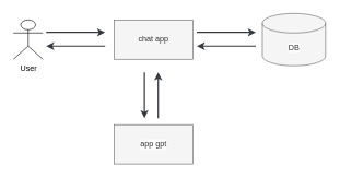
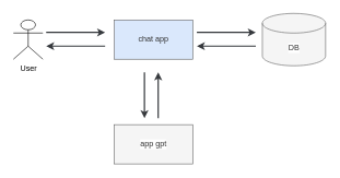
- <mxCell id="3" value="chat app" style="rounded=0;whiteSpace=wrap;html=1;strokeColor=#666666;fontColor=#333333;fillColor=#f5f5f5;" vertex="1" parent="1"><mxGeometry x="174" y="30" width="120" height="60" as="geometry" /></mxCell>
+ <mxCell id="3" value="chat app" style="rounded=0;whiteSpace=wrap;html=1;strokeColor=#666666;fontColor=#333333;fillColor=#dae8fc;" vertex="1" parent="1"><mxGeometry x="174" y="30" width="120" height="60" as="geometry" /></mxCell>
